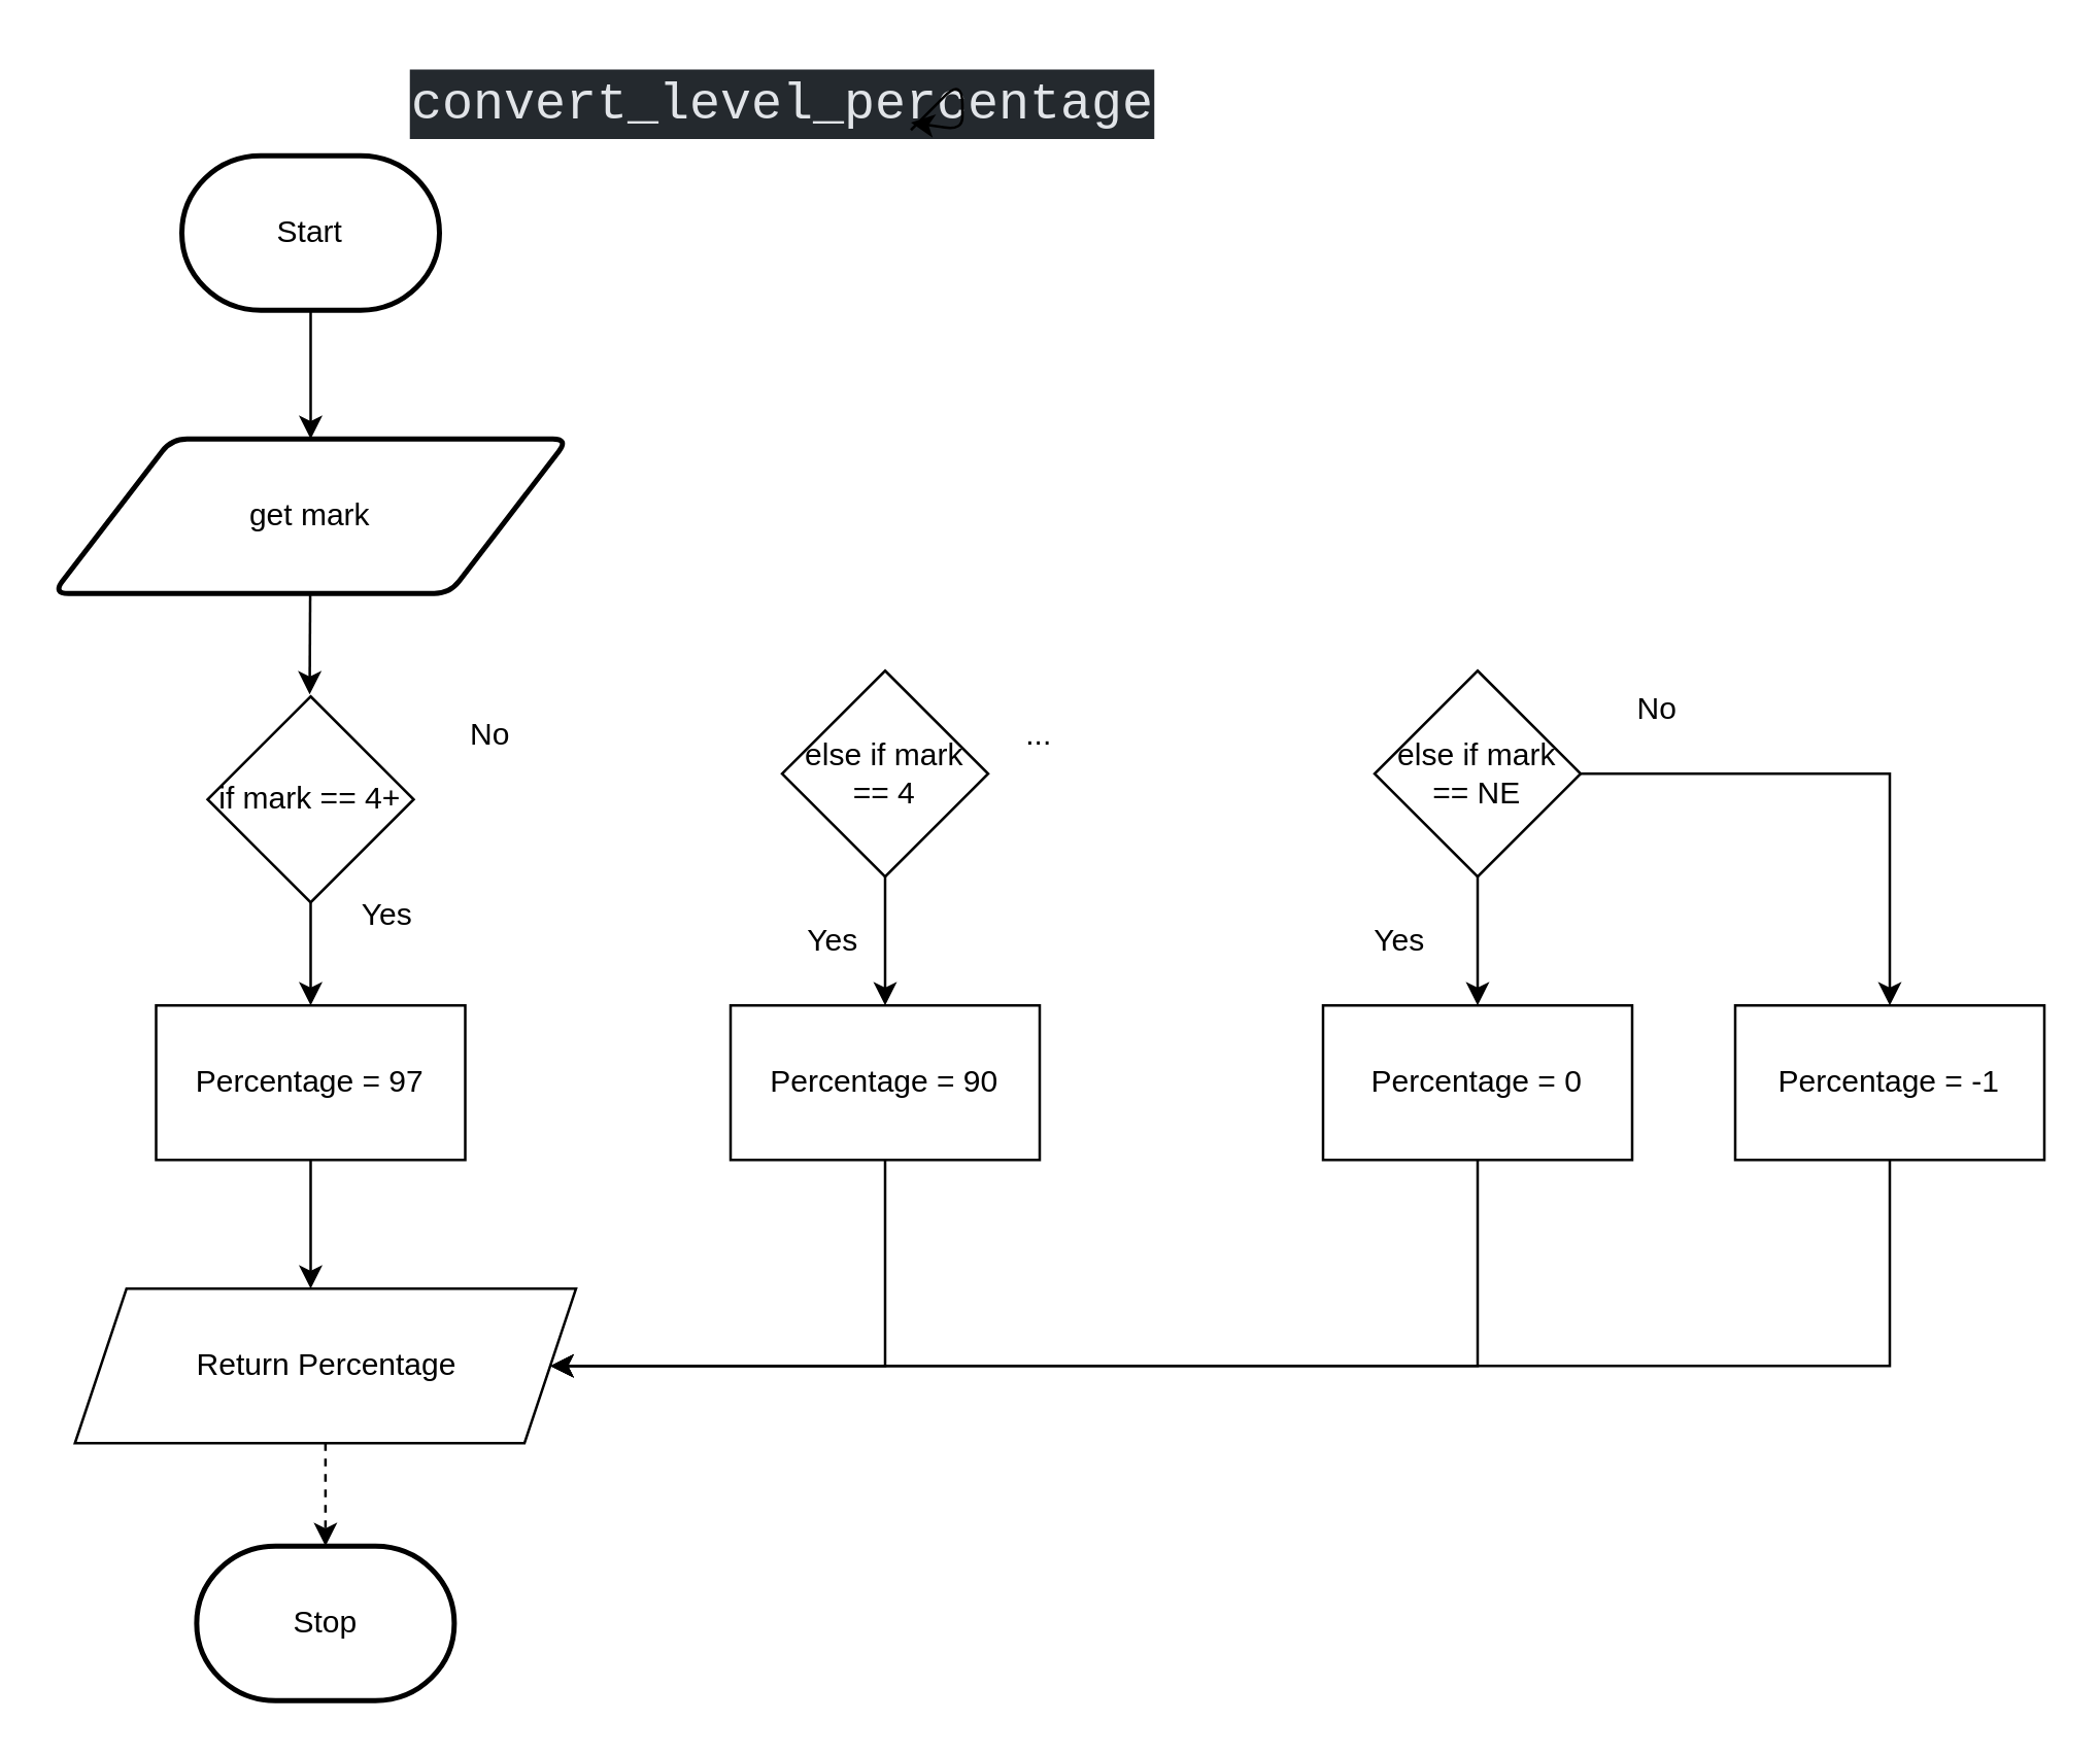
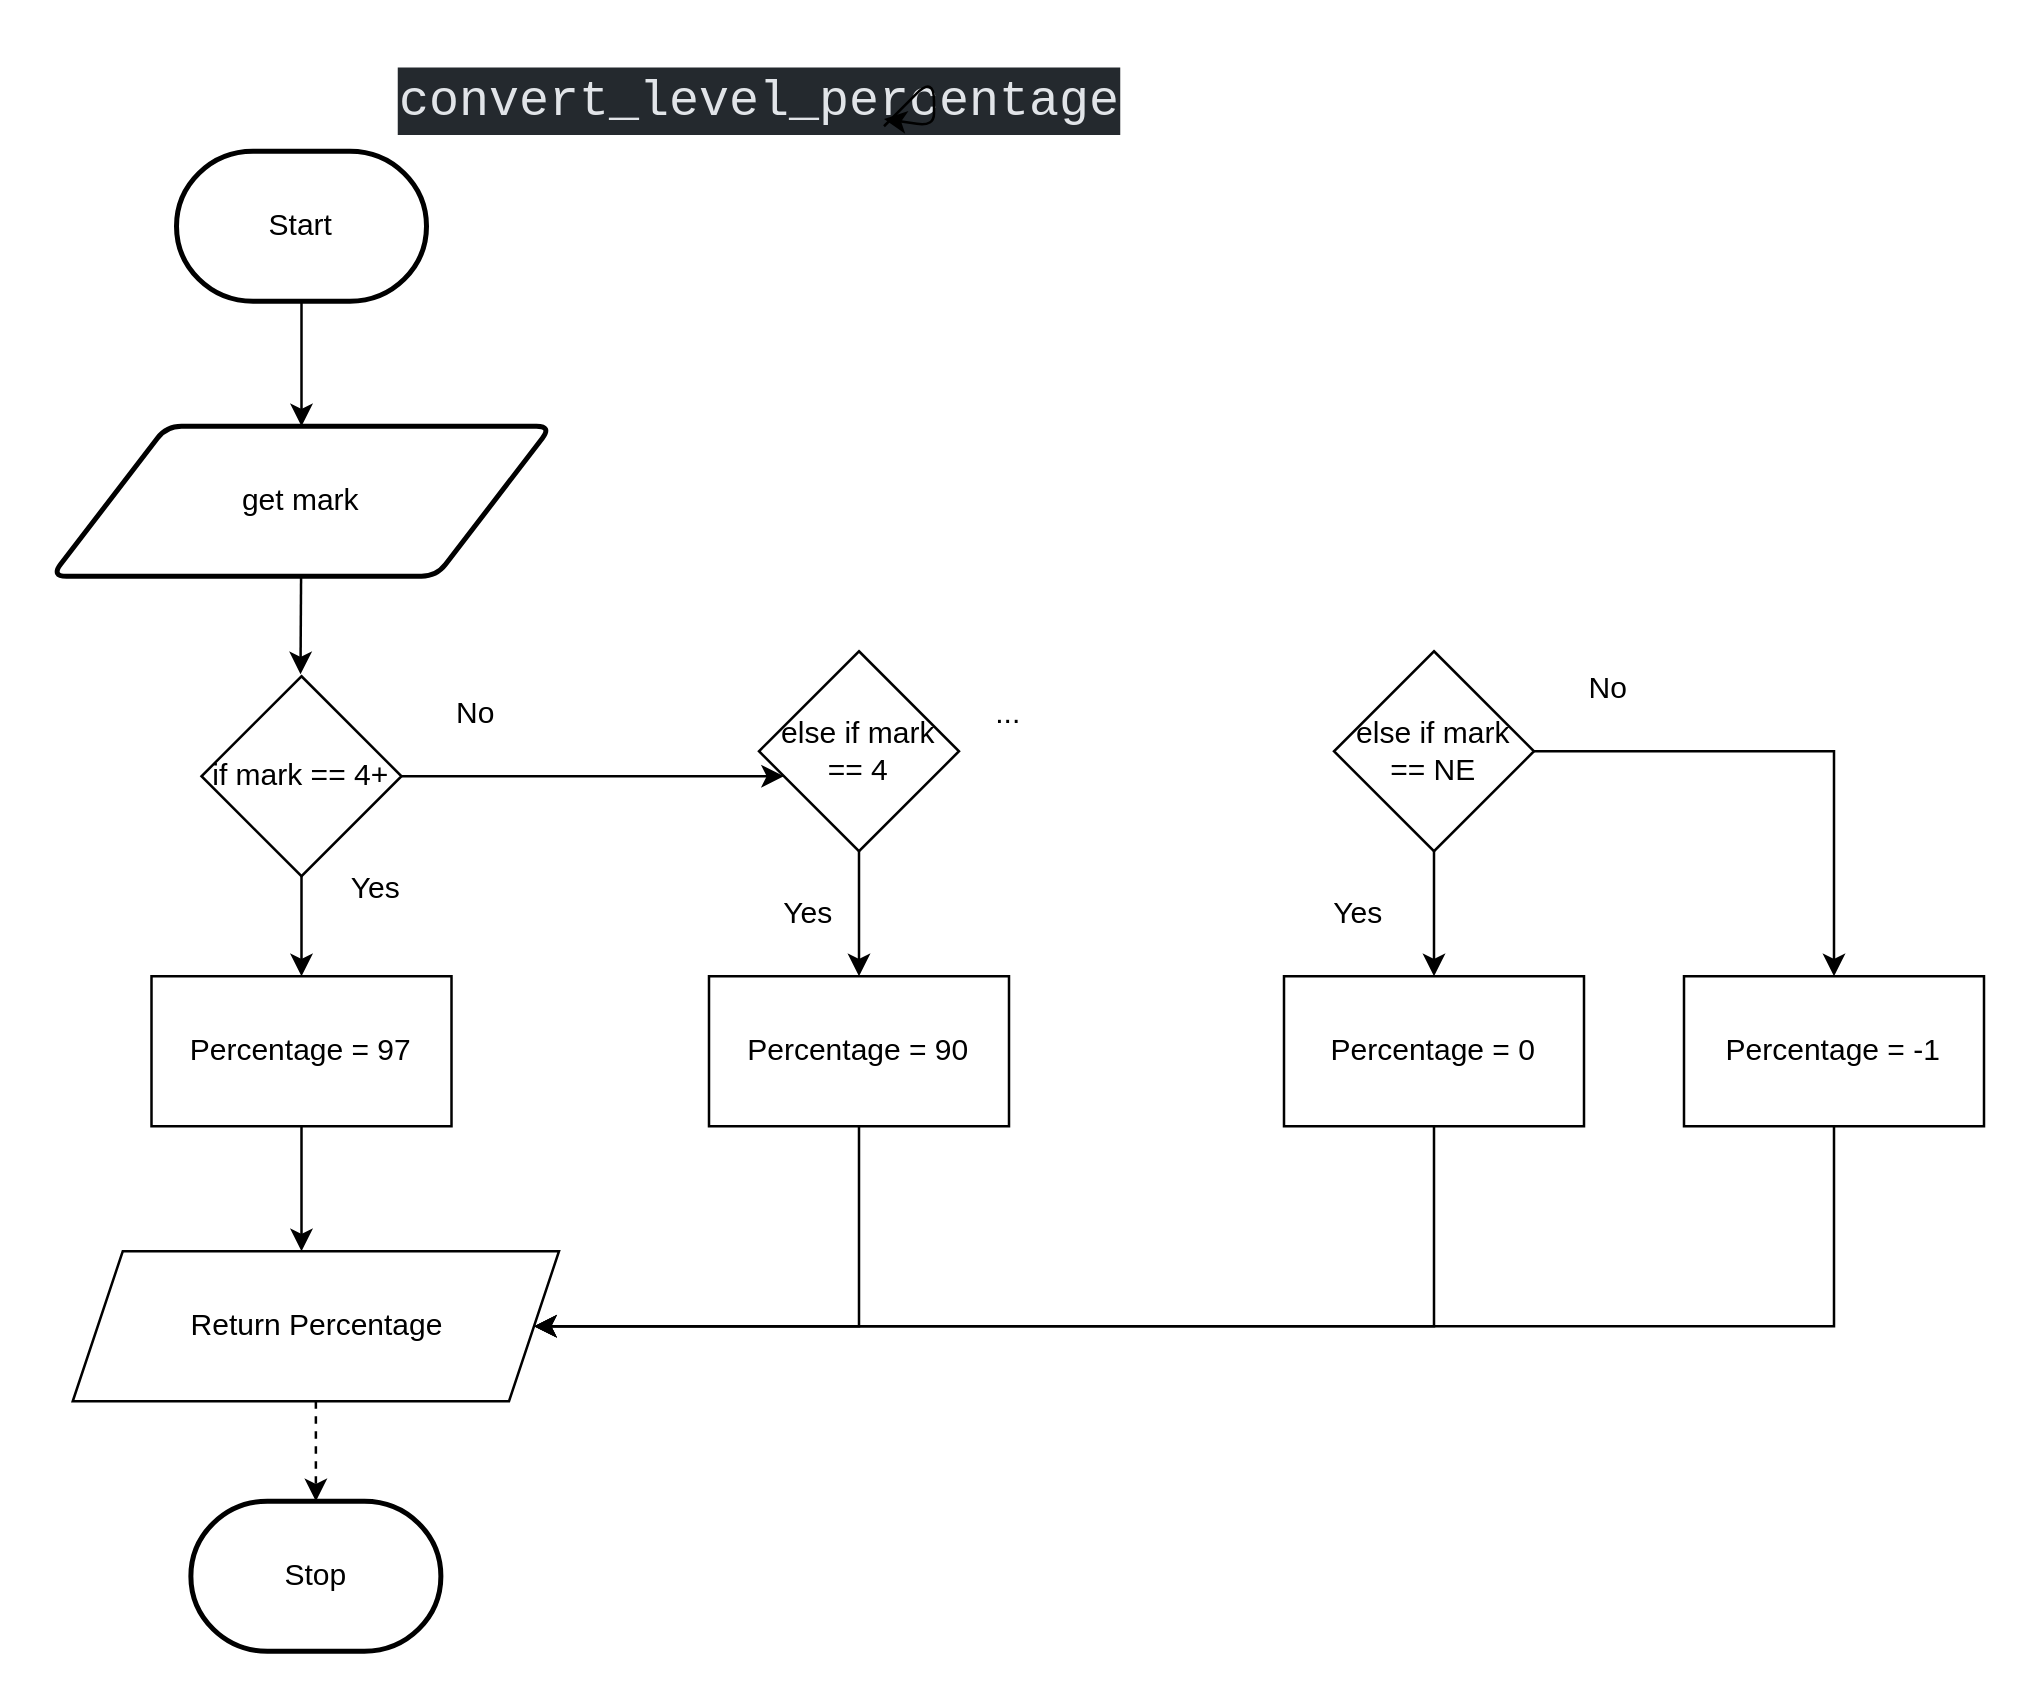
+ <mxCell id="24" style="edgeStyle=none;html=1;entryX=0.125;entryY=0.625;entryDx=0;entryDy=0;entryPerimeter=0;" edge="1" parent="1" source="25" target="26"><mxGeometry relative="1" as="geometry" /></mxCell>
